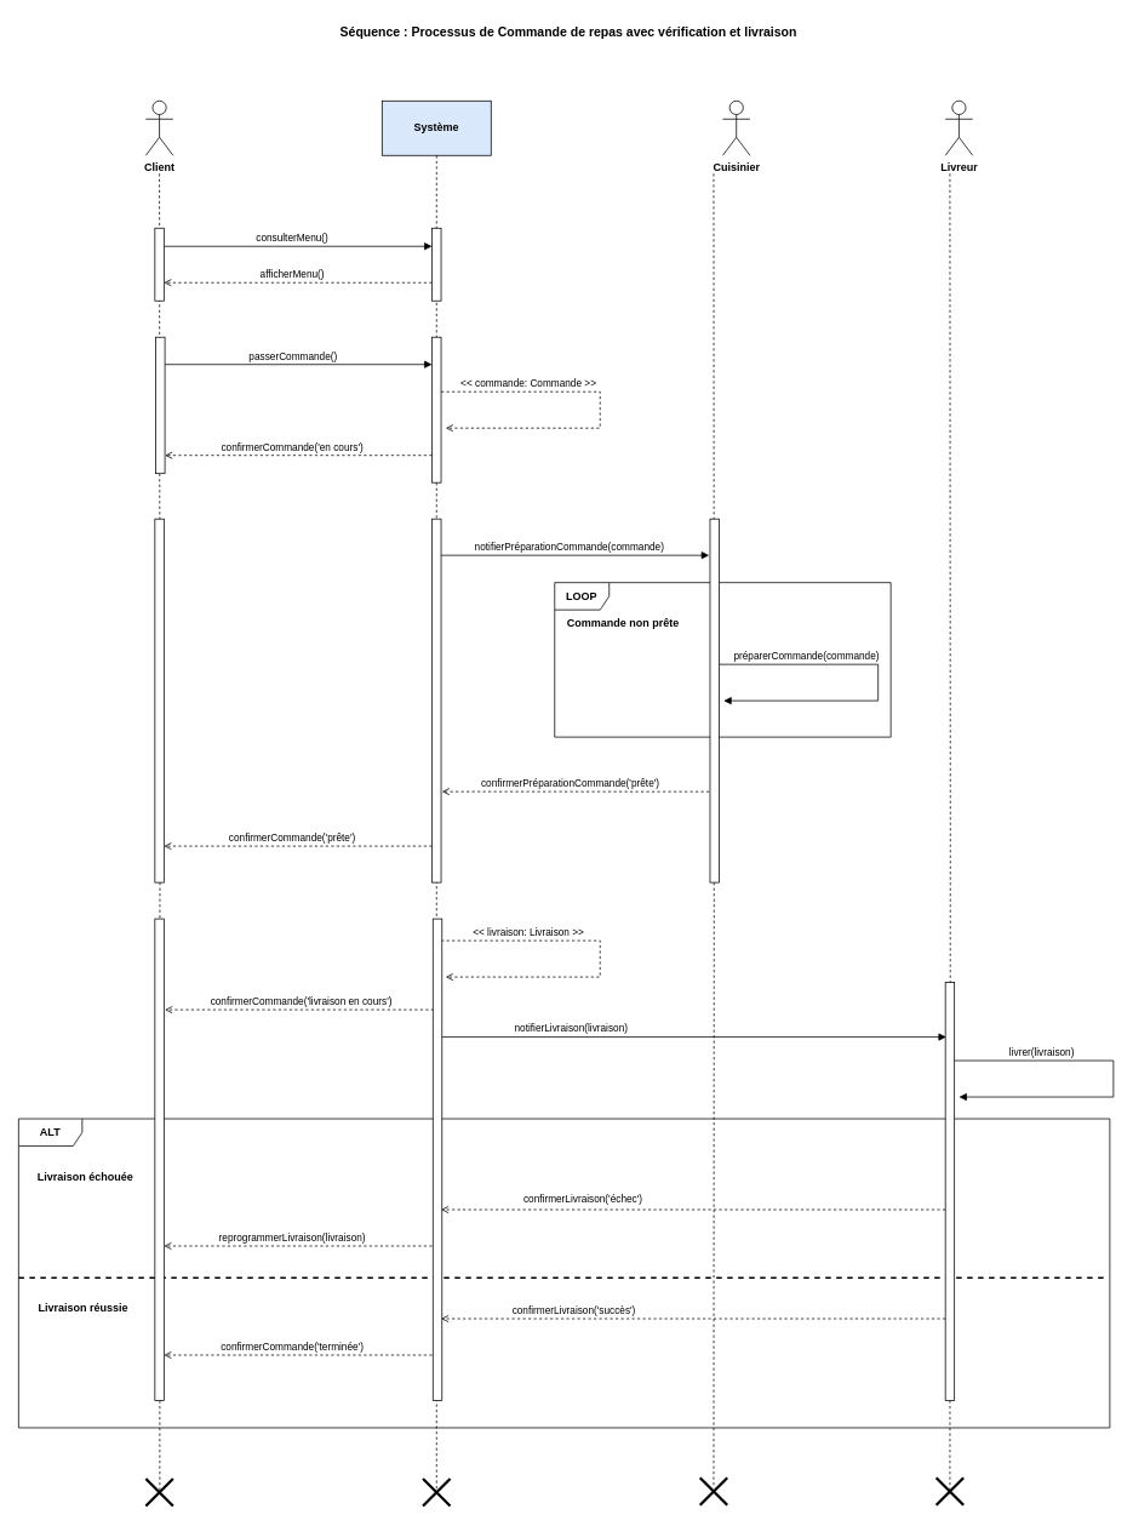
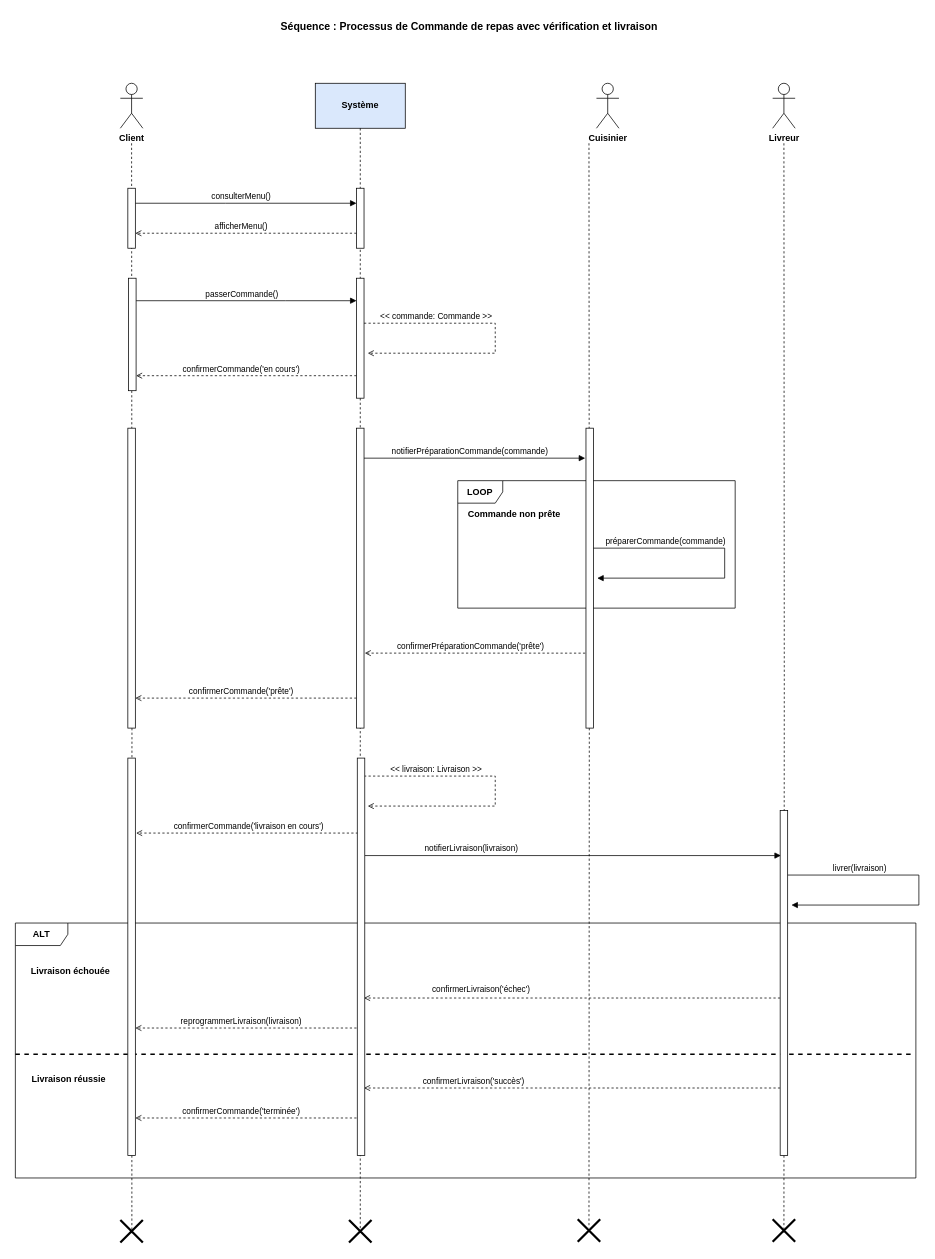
- <mxCell id="7" value="&lt;b&gt;Livreur&lt;/b&gt;" style="shape=umlActor;verticalLabelPosition=bottom;verticalAlign=top;html=1;outlineConnect=0;" parent="1" vertex="1"><mxGeometry x="1040" y="110" width="30" height="60" as="geometry" /></mxCell>
+ <mxCell id="7" value="&lt;b&gt;Livreur&lt;/b&gt;" style="shape=umlActor;verticalLabelPosition=bottom;verticalAlign=top;html=1;outlineConnect=0;" parent="1" vertex="1"><mxGeometry x="1030" y="110" width="30" height="60" as="geometry" /></mxCell>
